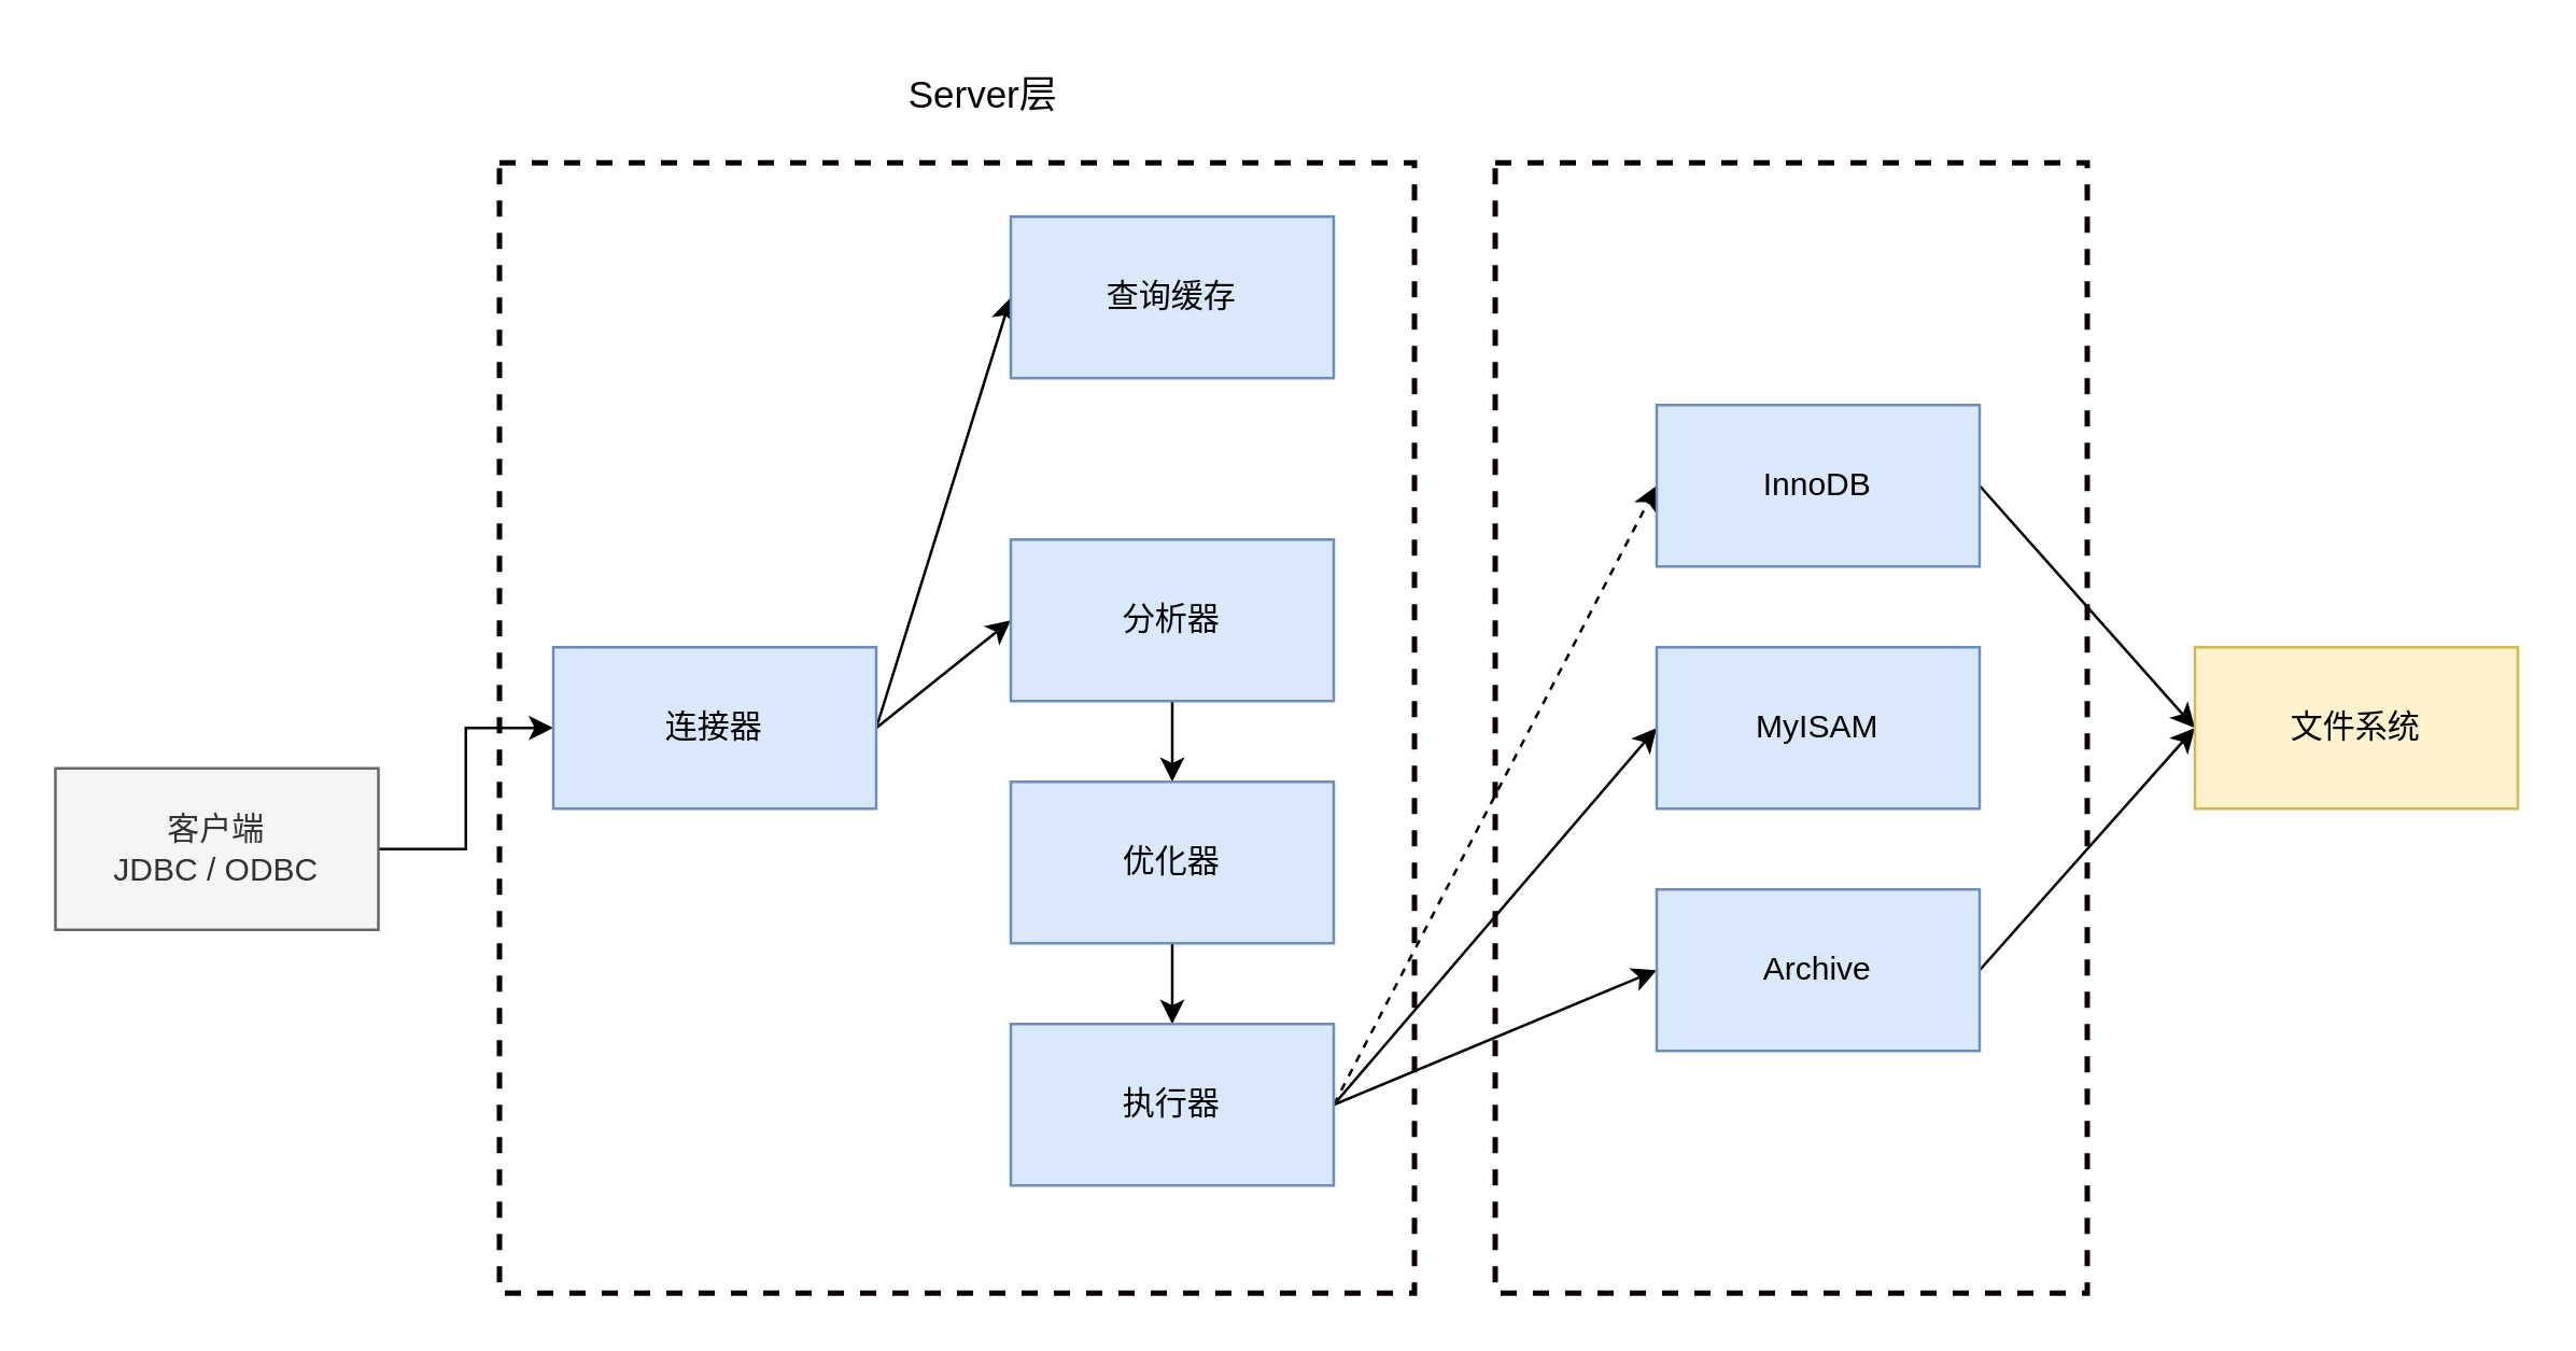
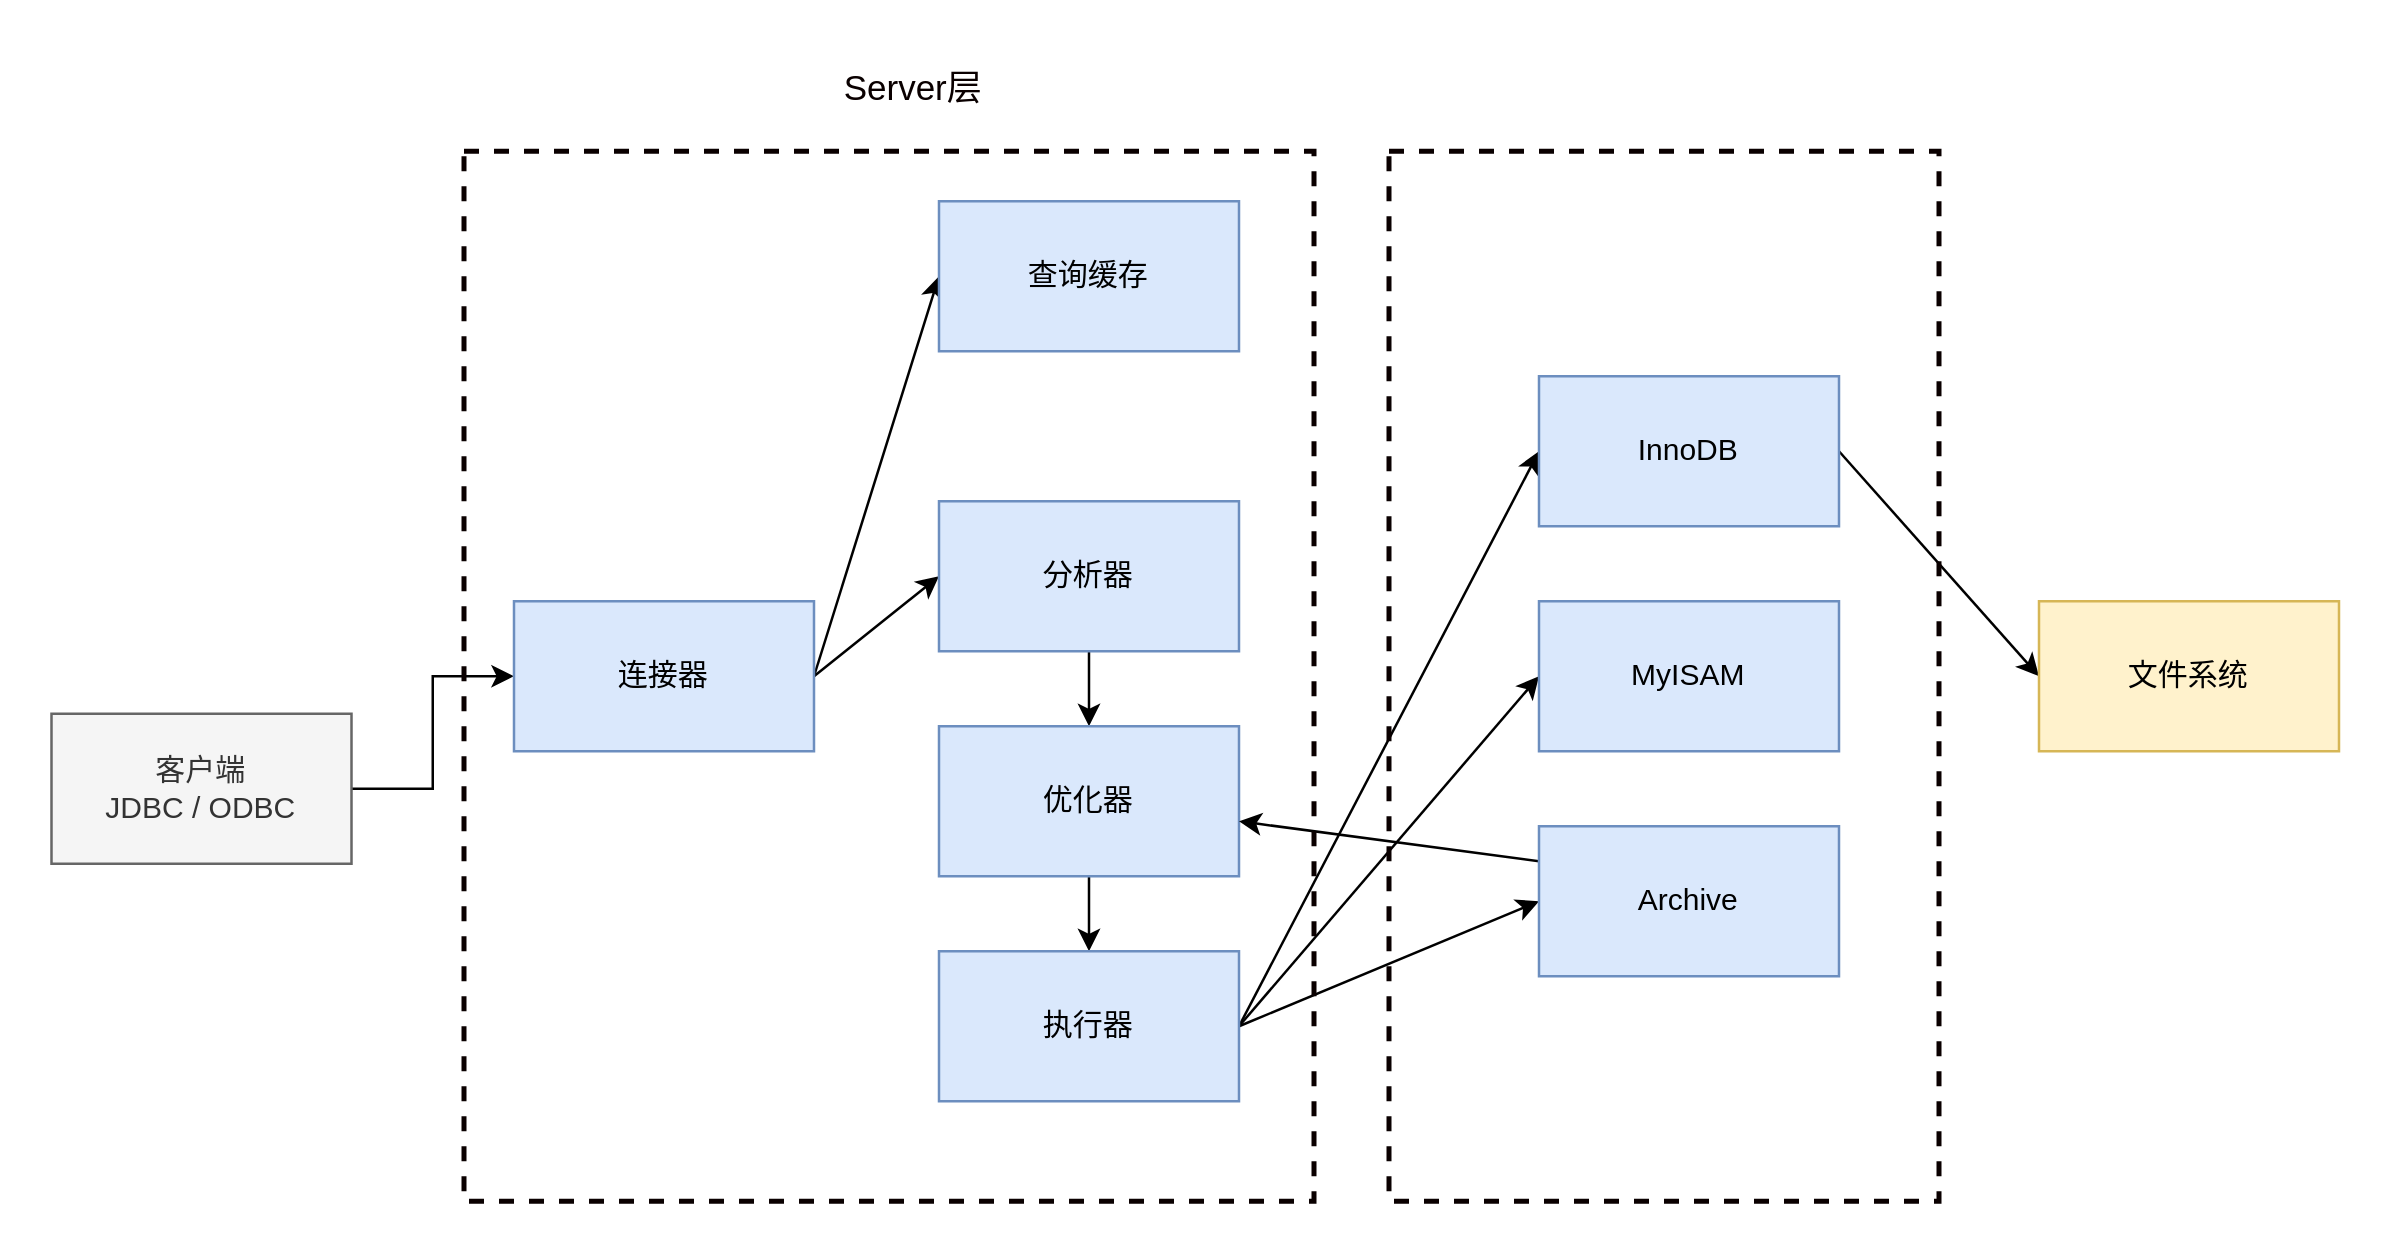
- <mxCell id="12" style="edgeStyle=none;rounded=0;orthogonalLoop=1;jettySize=auto;html=1;exitX=1;exitY=0.5;exitDx=0;exitDy=0;entryX=0;entryY=0.5;entryDx=0;entryDy=0;dashed=1;" parent="1" source="15" target="17" edge="1"><mxGeometry relative="1" as="geometry" /></mxCell>
+ <mxCell id="12" style="edgeStyle=none;rounded=0;orthogonalLoop=1;jettySize=auto;html=1;exitX=1;exitY=0.5;exitDx=0;exitDy=0;entryX=0;entryY=0.5;entryDx=0;entryDy=0;" parent="1" source="15" target="17" edge="1"><mxGeometry relative="1" as="geometry" /></mxCell>
- <mxCell id="20" style="edgeStyle=none;rounded=0;orthogonalLoop=1;jettySize=auto;html=1;exitX=1;exitY=0.5;exitDx=0;exitDy=0;entryX=0;entryY=0.5;entryDx=0;entryDy=0;" parent="1" source="21" target="22" edge="1"><mxGeometry relative="1" as="geometry" /></mxCell>
+ <mxCell id="20" style="edgeStyle=none;rounded=0;orthogonalLoop=1;jettySize=auto;html=1;exitX=1;exitY=0.5;exitDx=0;exitDy=0;" parent="1" source="21" target="11" edge="1"><mxGeometry relative="1" as="geometry" /></mxCell>
